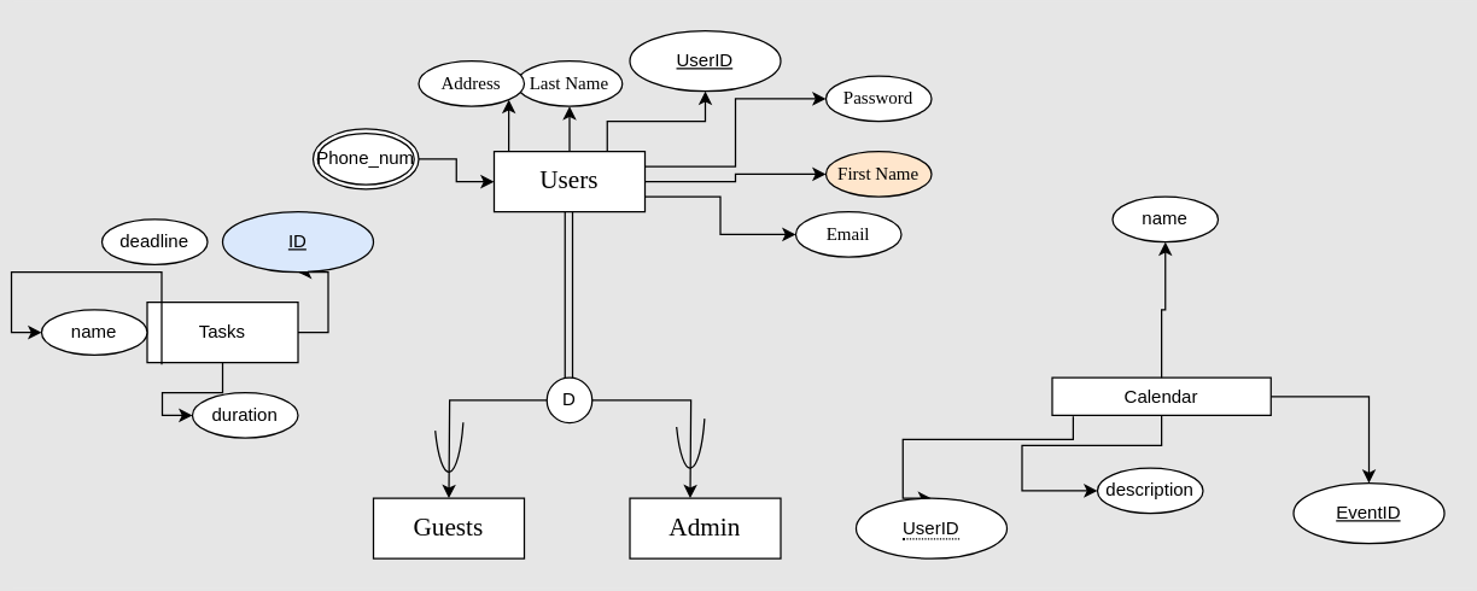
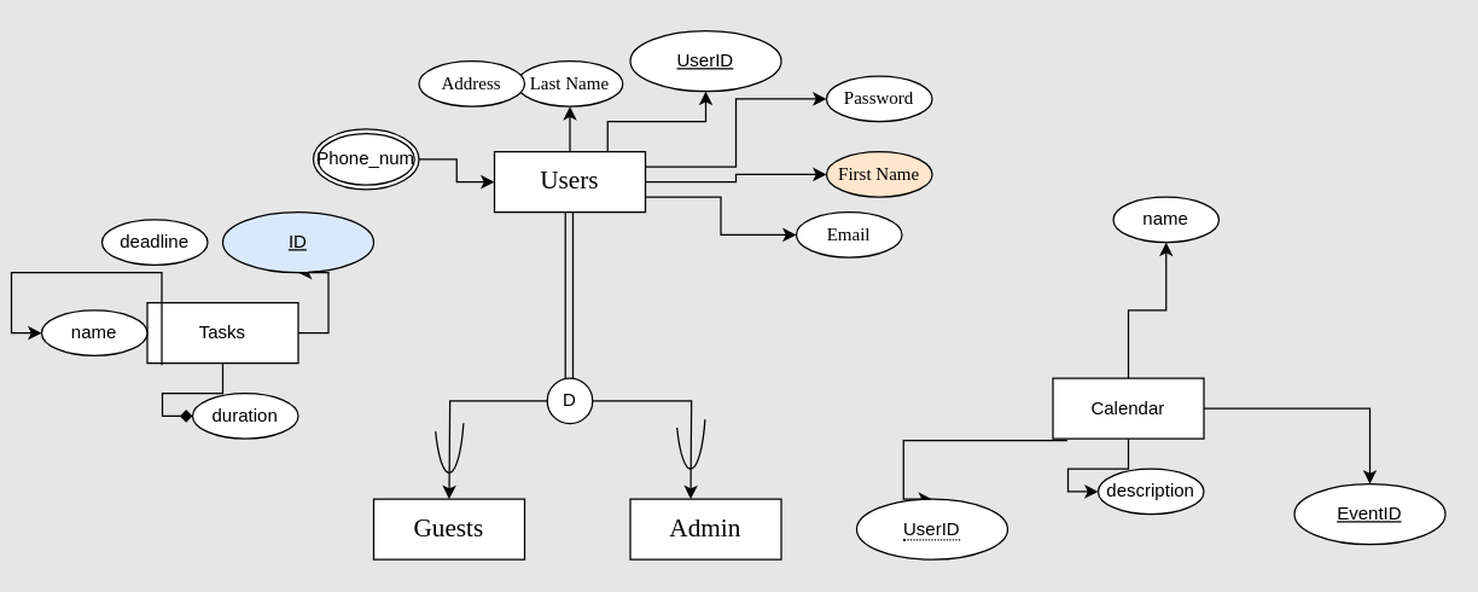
- <mxCell id="4" style="edgeStyle=orthogonalEdgeStyle;rounded=0;orthogonalLoop=1;jettySize=auto;html=1;exitX=0.25;exitY=0;exitDx=0;exitDy=0;entryX=1;entryY=1;entryDx=0;entryDy=0;" edge="1" parent="1" source="8" target="19"><mxGeometry relative="1" as="geometry" /></mxCell>
- <mxCell id="33" value="&lt;p style=&quot;line-height: 240%;&quot;&gt;Calendar&lt;br&gt;&lt;/p&gt;" style="whiteSpace=wrap;html=1;align=center;fillColor=#FFFFFF;" vertex="1" parent="1"><mxGeometry x="690" y="250" width="145" height="25" as="geometry" /></mxCell>
+ <mxCell id="33" value="&lt;p style=&quot;line-height: 240%;&quot;&gt;Calendar&lt;br&gt;&lt;/p&gt;" style="whiteSpace=wrap;html=1;align=center;fillColor=#FFFFFF;" vertex="1" parent="1"><mxGeometry x="690" y="250" width="100" height="40" as="geometry" /></mxCell>
- <mxCell id="28" style="edgeStyle=orthogonalEdgeStyle;rounded=0;orthogonalLoop=1;jettySize=auto;html=1;entryX=0;entryY=0.5;entryDx=0;entryDy=0;" edge="1" parent="1" target="32" source="25"><mxGeometry relative="1" as="geometry"><mxPoint x="60" y="230" as="sourcePoint" /></mxGeometry></mxCell>
+ <mxCell id="28" style="edgeStyle=orthogonalEdgeStyle;rounded=0;orthogonalLoop=1;jettySize=auto;html=1;entryX=0;entryY=0.5;entryDx=0;entryDy=0;endArrow=diamond;" edge="1" parent="1" target="32" source="25"><mxGeometry relative="1" as="geometry"><mxPoint x="60" y="230" as="sourcePoint" /></mxGeometry></mxCell>
